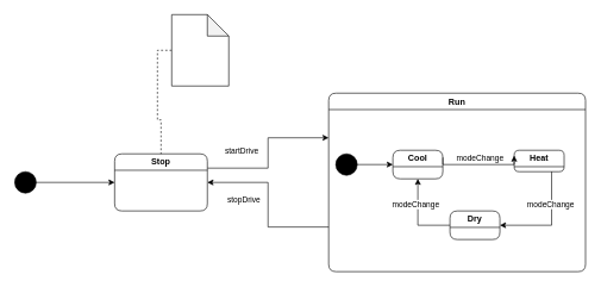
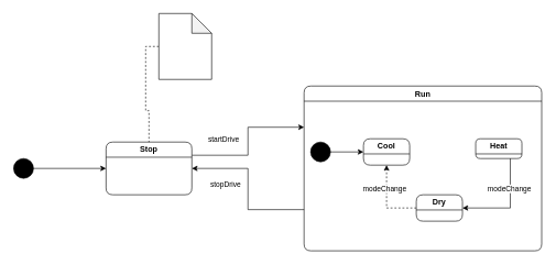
- <mxCell id="12" style="edgeStyle=orthogonalEdgeStyle;rounded=0;orthogonalLoop=1;jettySize=auto;html=1;exitX=1;exitY=0.25;exitDx=0;exitDy=0;entryX=0;entryY=0.25;entryDx=0;entryDy=0;endArrow=classic;endFill=1;" parent="9" source="11" target="10" edge="1"><mxGeometry relative="1" as="geometry"><Array as="points"><mxPoint x="160" y="100" /><mxPoint x="260" y="100" /></Array></mxGeometry></mxCell>
- <mxCell id="13" value="modeChange" style="edgeLabel;html=1;align=center;verticalAlign=middle;resizable=0;points=[];" parent="12" vertex="1" connectable="0"><mxGeometry relative="1" as="geometry"><mxPoint y="-10" as="offset" /></mxGeometry></mxCell>
- <mxCell id="19" style="edgeStyle=orthogonalEdgeStyle;rounded=0;orthogonalLoop=1;jettySize=auto;html=1;exitX=0;exitY=0.5;exitDx=0;exitDy=0;entryX=0.5;entryY=1;entryDx=0;entryDy=0;endArrow=classic;endFill=1;" edge="1" parent="9" source="16" target="11"><mxGeometry relative="1" as="geometry"><mxPoint x="92.5" y="120" as="sourcePoint" /><mxPoint x="40" y="190" as="targetPoint" /></mxGeometry></mxCell>
+ <mxCell id="19" style="edgeStyle=orthogonalEdgeStyle;rounded=0;orthogonalLoop=1;jettySize=auto;html=1;exitX=0;exitY=0.5;exitDx=0;exitDy=0;entryX=0.5;entryY=1;entryDx=0;entryDy=0;endArrow=classic;endFill=1;dashed=1;" edge="1" parent="9" source="16" target="11"><mxGeometry relative="1" as="geometry"><mxPoint x="92.5" y="120" as="sourcePoint" /><mxPoint x="40" y="190" as="targetPoint" /></mxGeometry></mxCell>
